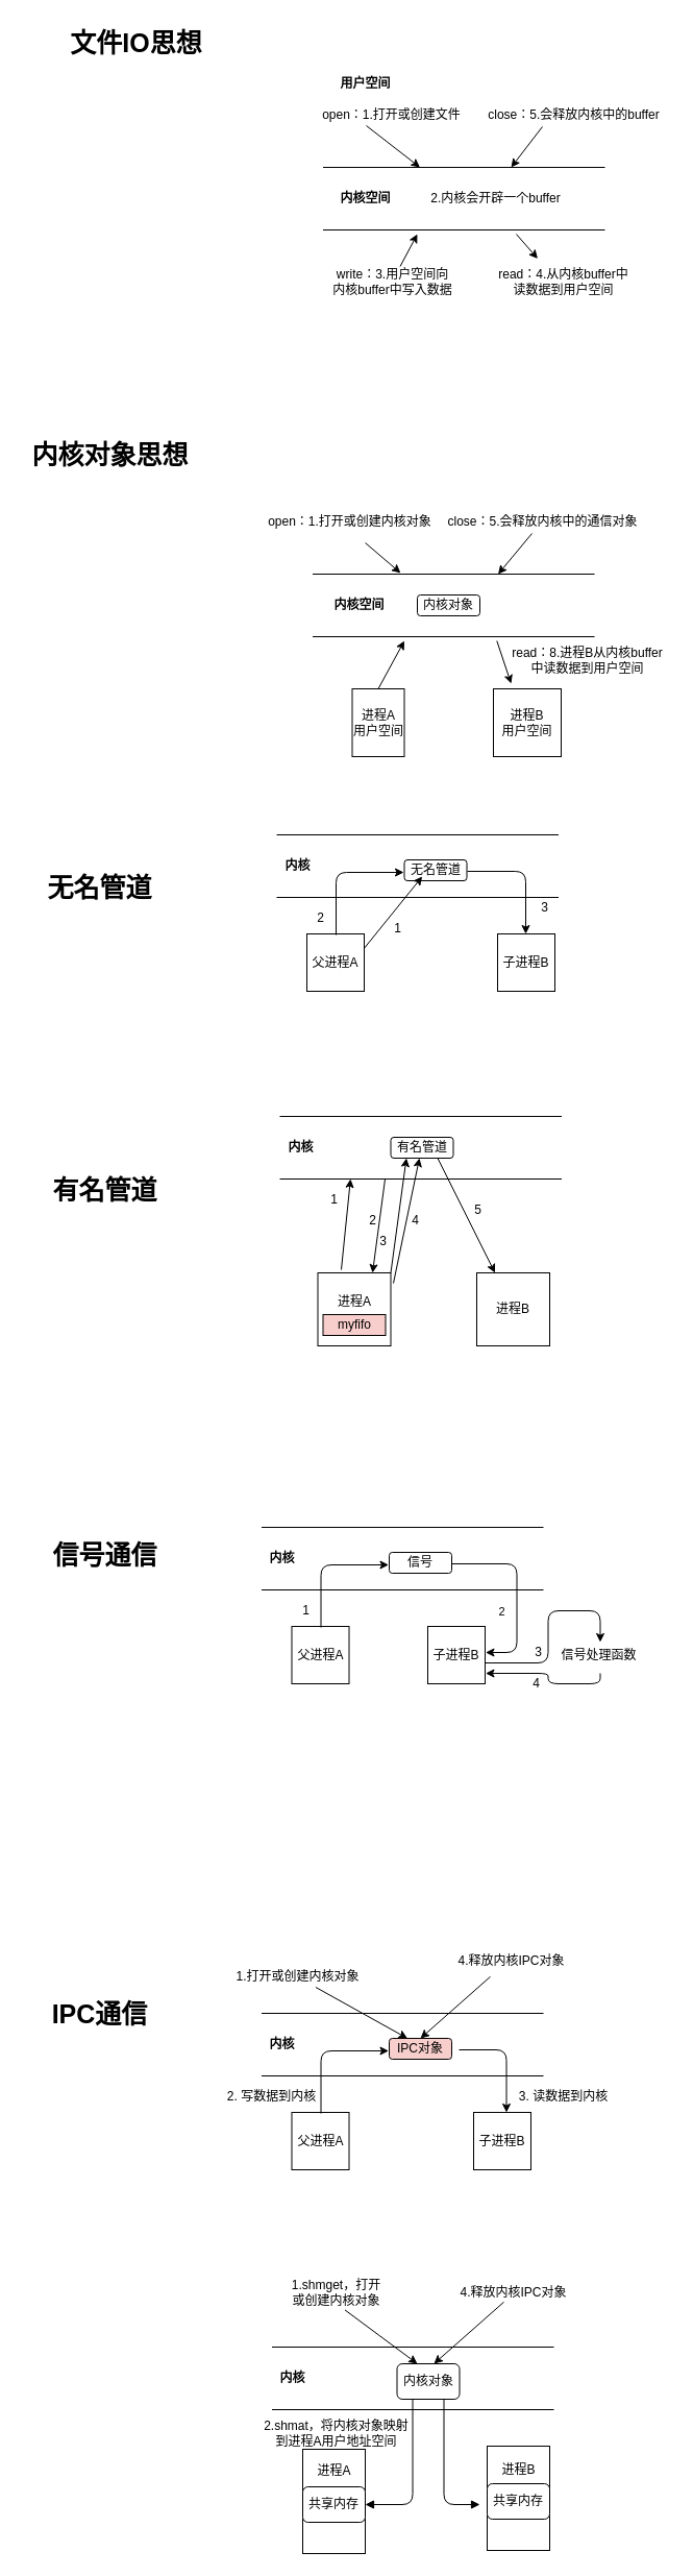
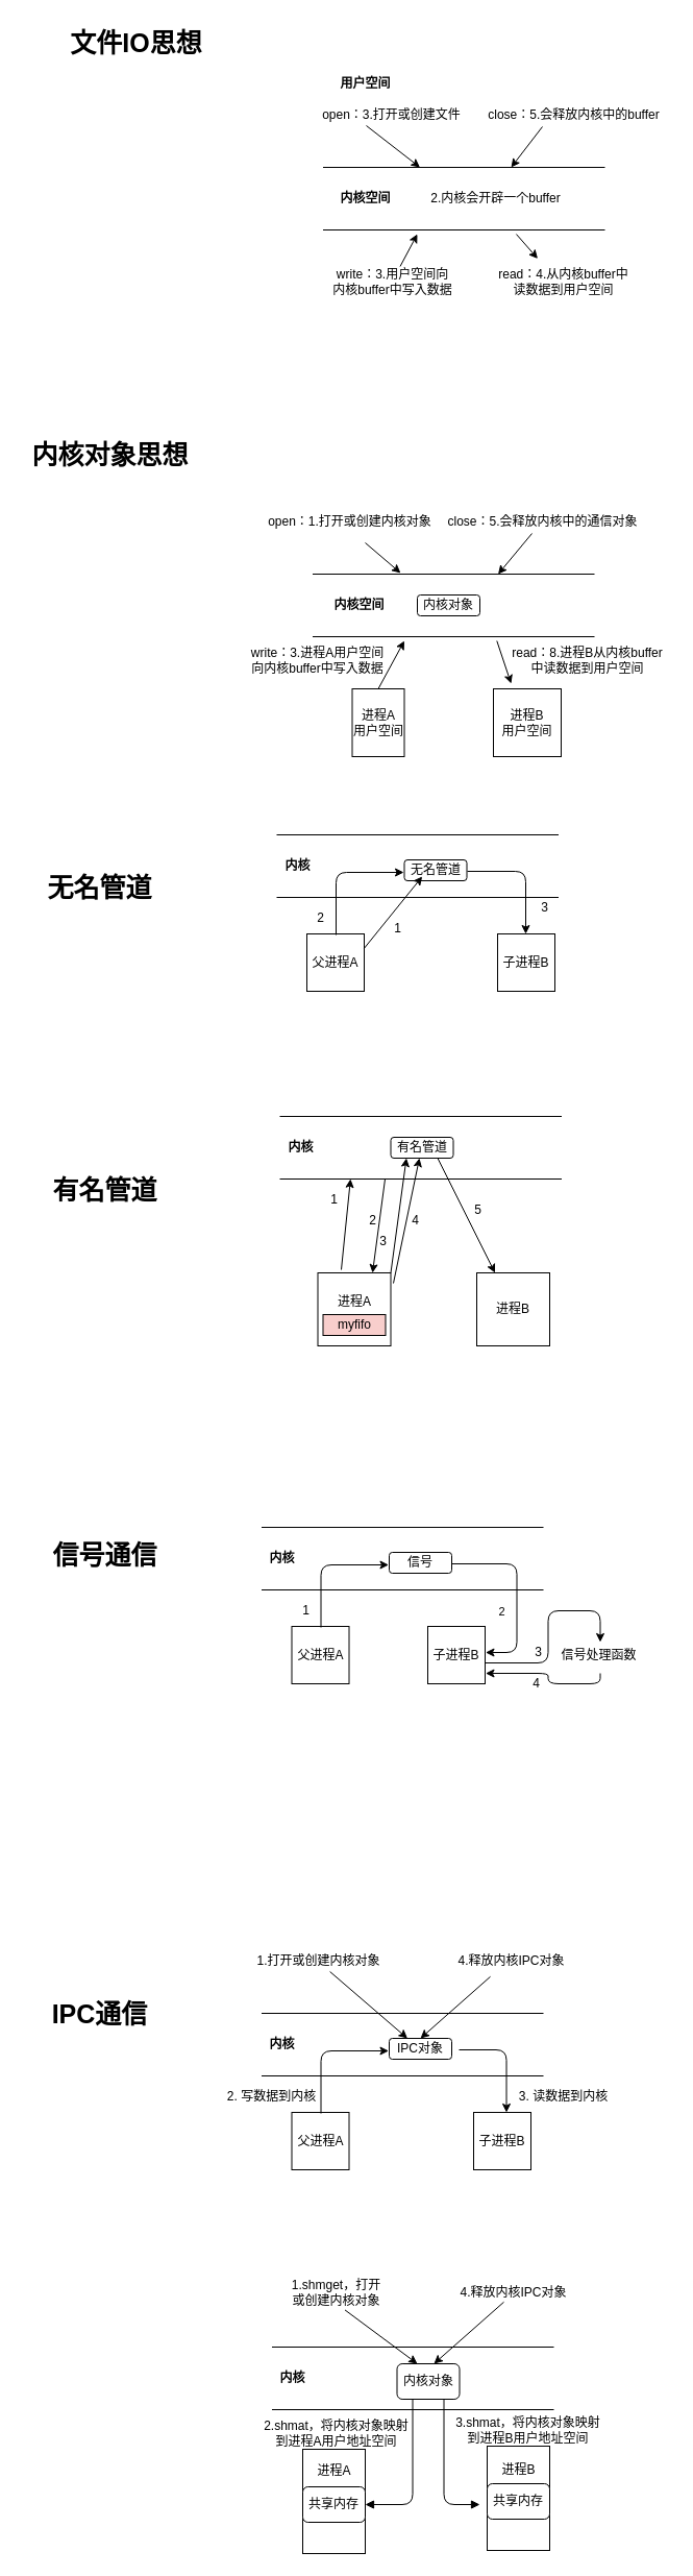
- <mxCell id="2" value="open：1.打开或创建文件" style="text;html=1;align=center;verticalAlign=middle;resizable=0;points=[];autosize=1;strokeColor=none;" parent="1" vertex="1"><mxGeometry x="300" y="100" width="150" height="20" as="geometry" /></mxCell>
+ <mxCell id="2" value="open：3.打开或创建文件" style="text;html=1;align=center;verticalAlign=middle;resizable=0;points=[];autosize=1;strokeColor=none;" parent="1" vertex="1"><mxGeometry x="300" y="100" width="150" height="20" as="geometry" /></mxCell>
+ <mxCell id="16" value="write：3.进程A用户空间&lt;br&gt;向内核buffer中写入数据" style="text;html=1;align=center;verticalAlign=middle;resizable=0;points=[];autosize=1;strokeColor=none;" parent="1" vertex="1"><mxGeometry x="233.5" y="618" width="140" height="30" as="geometry" /></mxCell>
- <mxCell id="81" value="1.打开或创建内核对象" style="text;html=1;align=center;verticalAlign=middle;resizable=0;points=[];autosize=1;strokeColor=none;" vertex="1" parent="1"><mxGeometry x="219.5" y="1885" width="130" height="20" as="geometry" /></mxCell>
+ <mxCell id="81" value="1.打开或创建内核对象" style="text;html=1;align=center;verticalAlign=middle;resizable=0;points=[];autosize=1;strokeColor=none;" vertex="1" parent="1"><mxGeometry x="239.5" y="1870" width="130" height="20" as="geometry" /></mxCell>
- <mxCell id="77" value="IPC对象" style="rounded=1;whiteSpace=wrap;html=1;fontSize=12;fillColor=#f8cecc;" vertex="1" parent="1"><mxGeometry x="373" y="1954" width="60" height="20" as="geometry" /></mxCell>
+ <mxCell id="77" value="IPC对象" style="rounded=1;whiteSpace=wrap;html=1;fontSize=12;" vertex="1" parent="1"><mxGeometry x="373" y="1954" width="60" height="20" as="geometry" /></mxCell>
+ <mxCell id="103" value="3.shmat，将内核对象映射&lt;br&gt;到进程B用户地址空间" style="text;html=1;align=center;verticalAlign=middle;resizable=0;points=[];autosize=1;strokeColor=none;" vertex="1" parent="1"><mxGeometry x="430.5" y="2315" width="150" height="30" as="geometry" /></mxCell>
